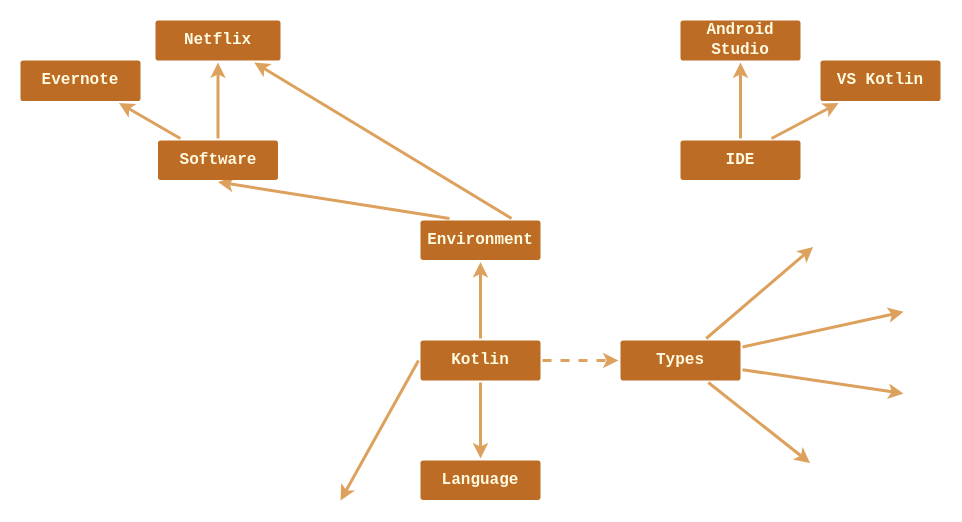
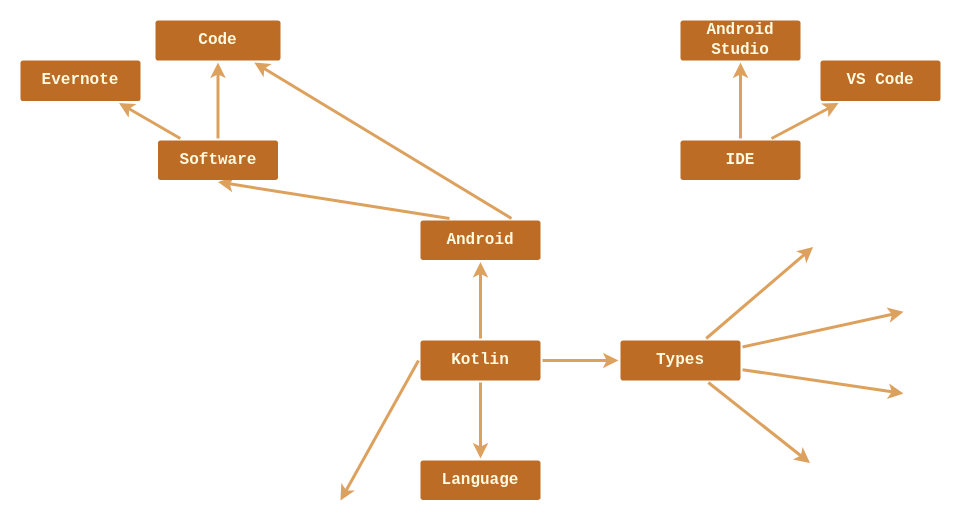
- <mxCell id="8" value="Netflix" style="rounded=1;whiteSpace=wrap;html=1;shadow=0;labelBackgroundColor=none;strokeColor=none;strokeWidth=3;fillColor=#BC6C25;fontFamily=Courier New;fontSize=16;fontColor=#FEFAE0;align=center;spacing=5;arcSize=7;perimeterSpacing=2;fontStyle=1" parent="1" vertex="1"><mxGeometry x="155" y="20" width="125" height="40" as="geometry" /></mxCell>
+ <mxCell id="8" value="Code" style="rounded=1;whiteSpace=wrap;html=1;shadow=0;labelBackgroundColor=none;strokeColor=none;strokeWidth=3;fillColor=#BC6C25;fontFamily=Courier New;fontSize=16;fontColor=#FEFAE0;align=center;spacing=5;arcSize=7;perimeterSpacing=2;fontStyle=1" parent="1" vertex="1"><mxGeometry x="155" y="20" width="125" height="40" as="geometry" /></mxCell>
- <mxCell id="21" value="VS Kotlin" style="rounded=1;whiteSpace=wrap;html=1;shadow=0;labelBackgroundColor=none;strokeColor=none;strokeWidth=3;fillColor=#BC6C25;fontFamily=Courier New;fontSize=16;fontColor=#FEFAE0;align=center;spacing=5;arcSize=7;perimeterSpacing=2;fontStyle=1" vertex="1" parent="1"><mxGeometry x="820" y="60" width="120" height="40.5" as="geometry" /></mxCell>
+ <mxCell id="21" value="VS Code" style="rounded=1;whiteSpace=wrap;html=1;shadow=0;labelBackgroundColor=none;strokeColor=none;strokeWidth=3;fillColor=#BC6C25;fontFamily=Courier New;fontSize=16;fontColor=#FEFAE0;align=center;spacing=5;arcSize=7;perimeterSpacing=2;fontStyle=1" vertex="1" parent="1"><mxGeometry x="820" y="60" width="120" height="40.5" as="geometry" /></mxCell>
- <mxCell id="18" value="Environment" style="rounded=1;whiteSpace=wrap;html=1;shadow=0;labelBackgroundColor=none;strokeColor=none;strokeWidth=3;fillColor=#BC6C25;fontFamily=Courier New;fontSize=16;fontColor=#FEFAE0;align=center;spacing=5;fontStyle=1;arcSize=7;perimeterSpacing=2;" vertex="1" parent="1"><mxGeometry x="420" y="220" width="120" height="39.5" as="geometry" /></mxCell>
+ <mxCell id="18" value="Android" style="rounded=1;whiteSpace=wrap;html=1;shadow=0;labelBackgroundColor=none;strokeColor=none;strokeWidth=3;fillColor=#BC6C25;fontFamily=Courier New;fontSize=16;fontColor=#FEFAE0;align=center;spacing=5;fontStyle=1;arcSize=7;perimeterSpacing=2;" vertex="1" parent="1"><mxGeometry x="420" y="220" width="120" height="39.5" as="geometry" /></mxCell>
- <mxCell id="3" value="" style="edgeStyle=none;rounded=1;jumpStyle=none;html=1;shadow=0;labelBackgroundColor=none;startArrow=none;startFill=0;endArrow=classic;endFill=1;jettySize=auto;orthogonalLoop=1;strokeColor=#DDA15E;strokeWidth=3;fontFamily=Courier New;fontSize=16;fontColor=default;spacing=5;fontStyle=1;dashed=1;" parent="1" source="6" target="12" edge="1"><mxGeometry relative="1" as="geometry" /></mxCell>
+ <mxCell id="3" value="" style="edgeStyle=none;rounded=1;jumpStyle=none;html=1;shadow=0;labelBackgroundColor=none;startArrow=none;startFill=0;endArrow=classic;endFill=1;jettySize=auto;orthogonalLoop=1;strokeColor=#DDA15E;strokeWidth=3;fontFamily=Courier New;fontSize=16;fontColor=default;spacing=5;fontStyle=1" parent="1" source="6" target="12" edge="1"><mxGeometry relative="1" as="geometry" /></mxCell>
